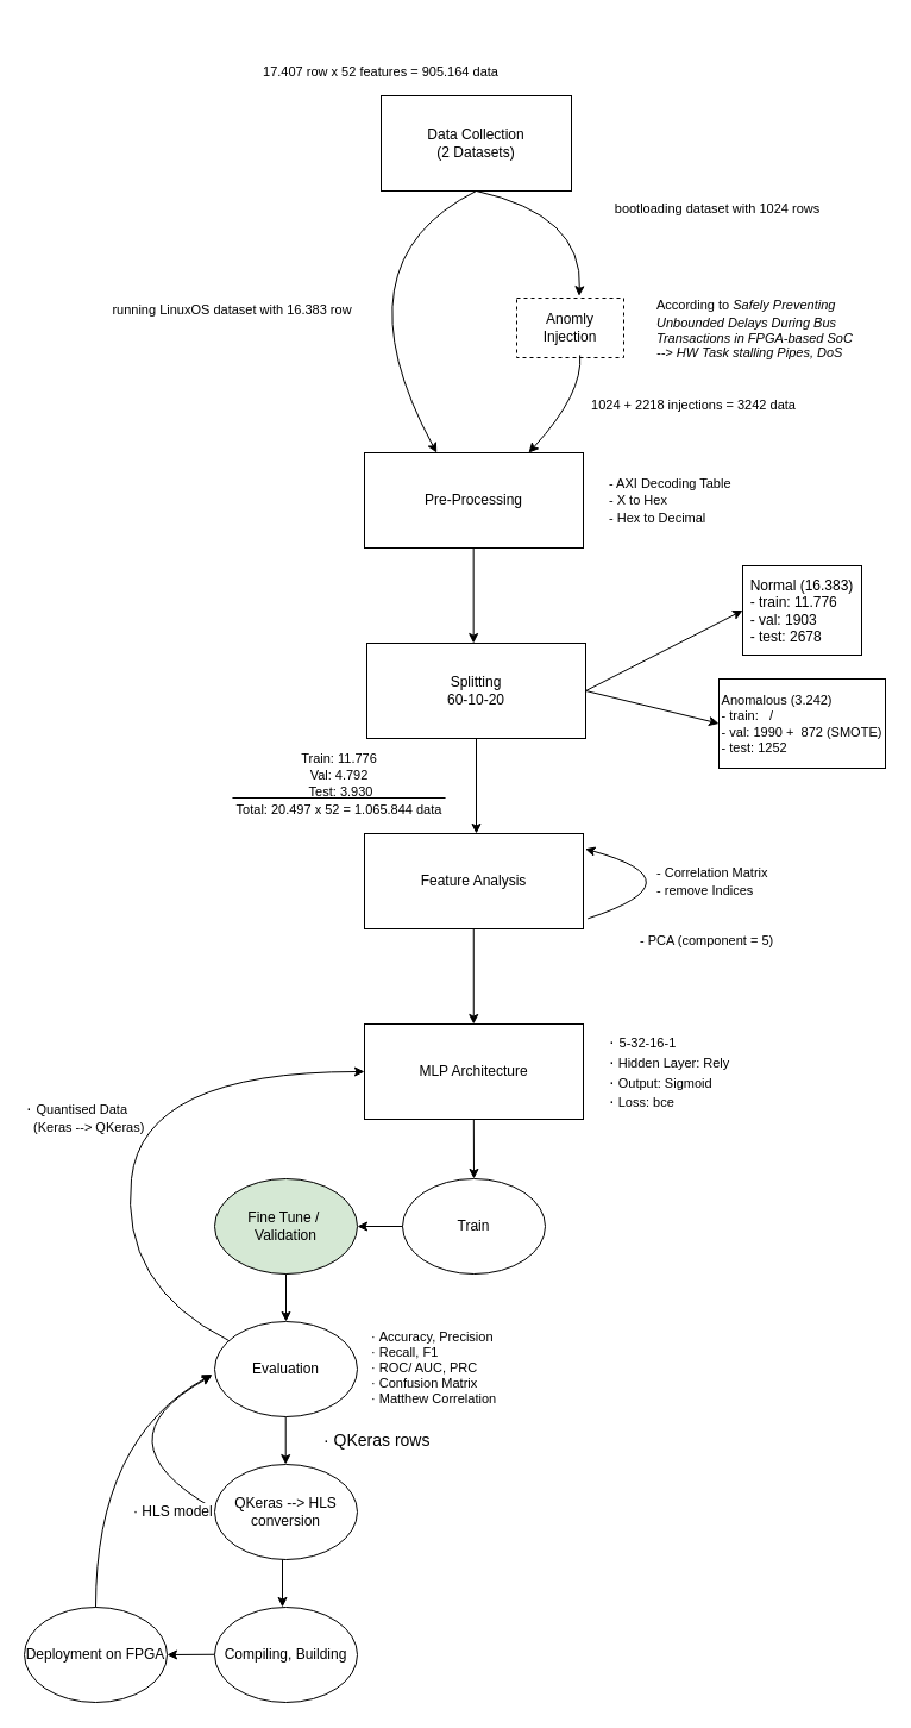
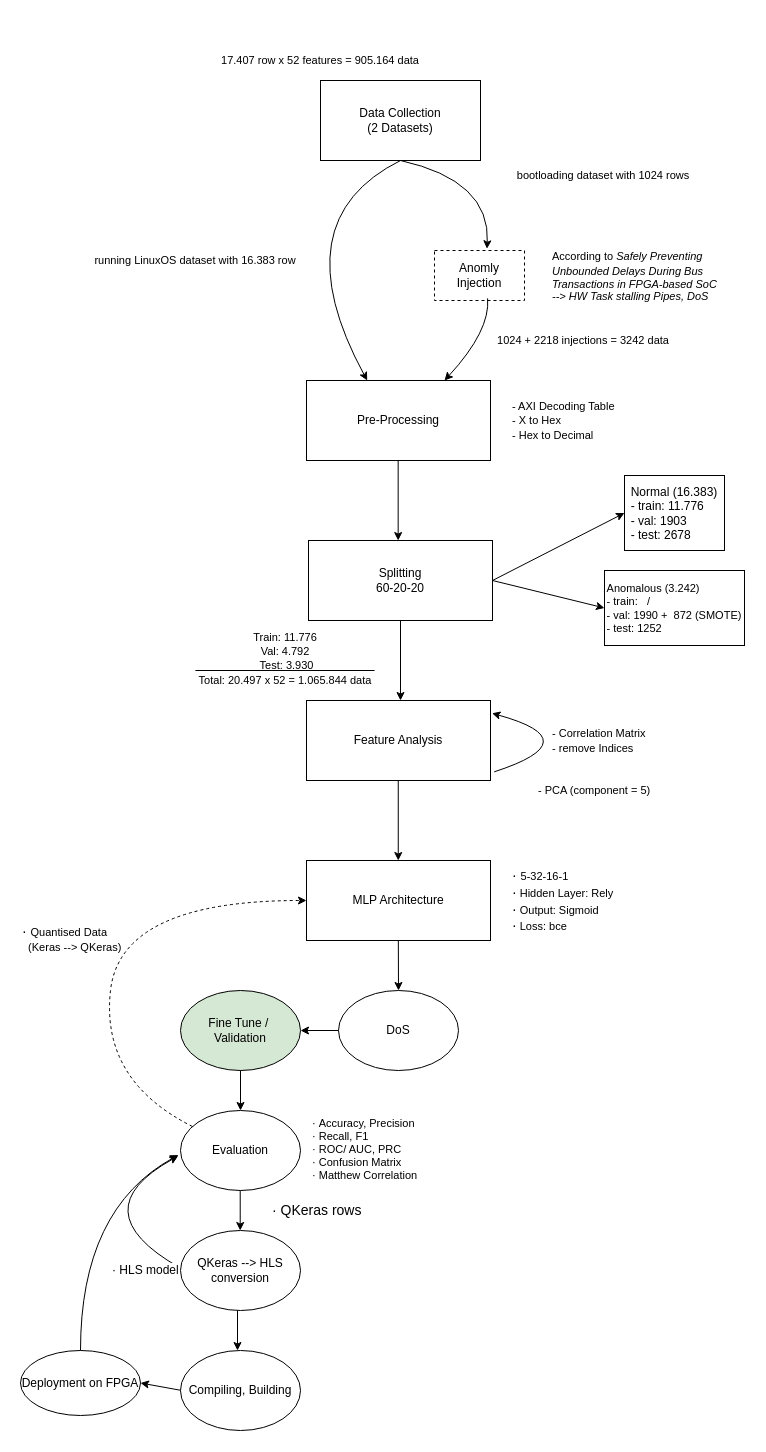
- <mxCell id="16" value="Splitting&lt;div&gt;60-10-20&lt;/div&gt;" style="rounded=0;whiteSpace=wrap;html=1;" vertex="1" parent="1"><mxGeometry x="308" y="540" width="184" height="80" as="geometry" /></mxCell>
+ <mxCell id="16" value="Splitting&lt;div&gt;60-20-20&lt;/div&gt;" style="rounded=0;whiteSpace=wrap;html=1;" vertex="1" parent="1"><mxGeometry x="308" y="540" width="184" height="80" as="geometry" /></mxCell>
- <mxCell id="36" value="" style="curved=1;endArrow=classic;html=1;rounded=0;entryX=0;entryY=0.5;entryDx=0;entryDy=0;" edge="1" parent="1" source="33" target="26"><mxGeometry width="50" height="50" relative="1" as="geometry"><mxPoint x="177" y="1142" as="sourcePoint" /><mxPoint x="80" y="932" as="targetPoint" /><Array as="points"><mxPoint x="100" y="1080" /><mxPoint x="120" y="900" /></Array></mxGeometry></mxCell>
+ <mxCell id="36" value="" style="curved=1;endArrow=classic;html=1;rounded=0;entryX=0;entryY=0.5;entryDx=0;entryDy=0;dashed=1;" edge="1" parent="1" source="33" target="26"><mxGeometry width="50" height="50" relative="1" as="geometry"><mxPoint x="177" y="1142" as="sourcePoint" /><mxPoint x="80" y="932" as="targetPoint" /><Array as="points"><mxPoint x="100" y="1080" /><mxPoint x="120" y="900" /></Array></mxGeometry></mxCell>
- <mxCell id="30" value="Train" style="ellipse;whiteSpace=wrap;html=1;" vertex="1" parent="1"><mxGeometry x="338" y="990" width="120" height="80" as="geometry" /></mxCell>
+ <mxCell id="30" value="DoS" style="ellipse;whiteSpace=wrap;html=1;" vertex="1" parent="1"><mxGeometry x="338" y="990" width="120" height="80" as="geometry" /></mxCell>
- <mxCell id="46" value="Deployment on FPGA" style="ellipse;whiteSpace=wrap;html=1;" vertex="1" parent="1"><mxGeometry x="20" y="1350" width="120" height="80" as="geometry" /></mxCell>
+ <mxCell id="46" value="Deployment on FPGA" style="ellipse;whiteSpace=wrap;html=1;" vertex="1" parent="1"><mxGeometry x="20" y="1350" width="120" height="65" as="geometry" /></mxCell>
